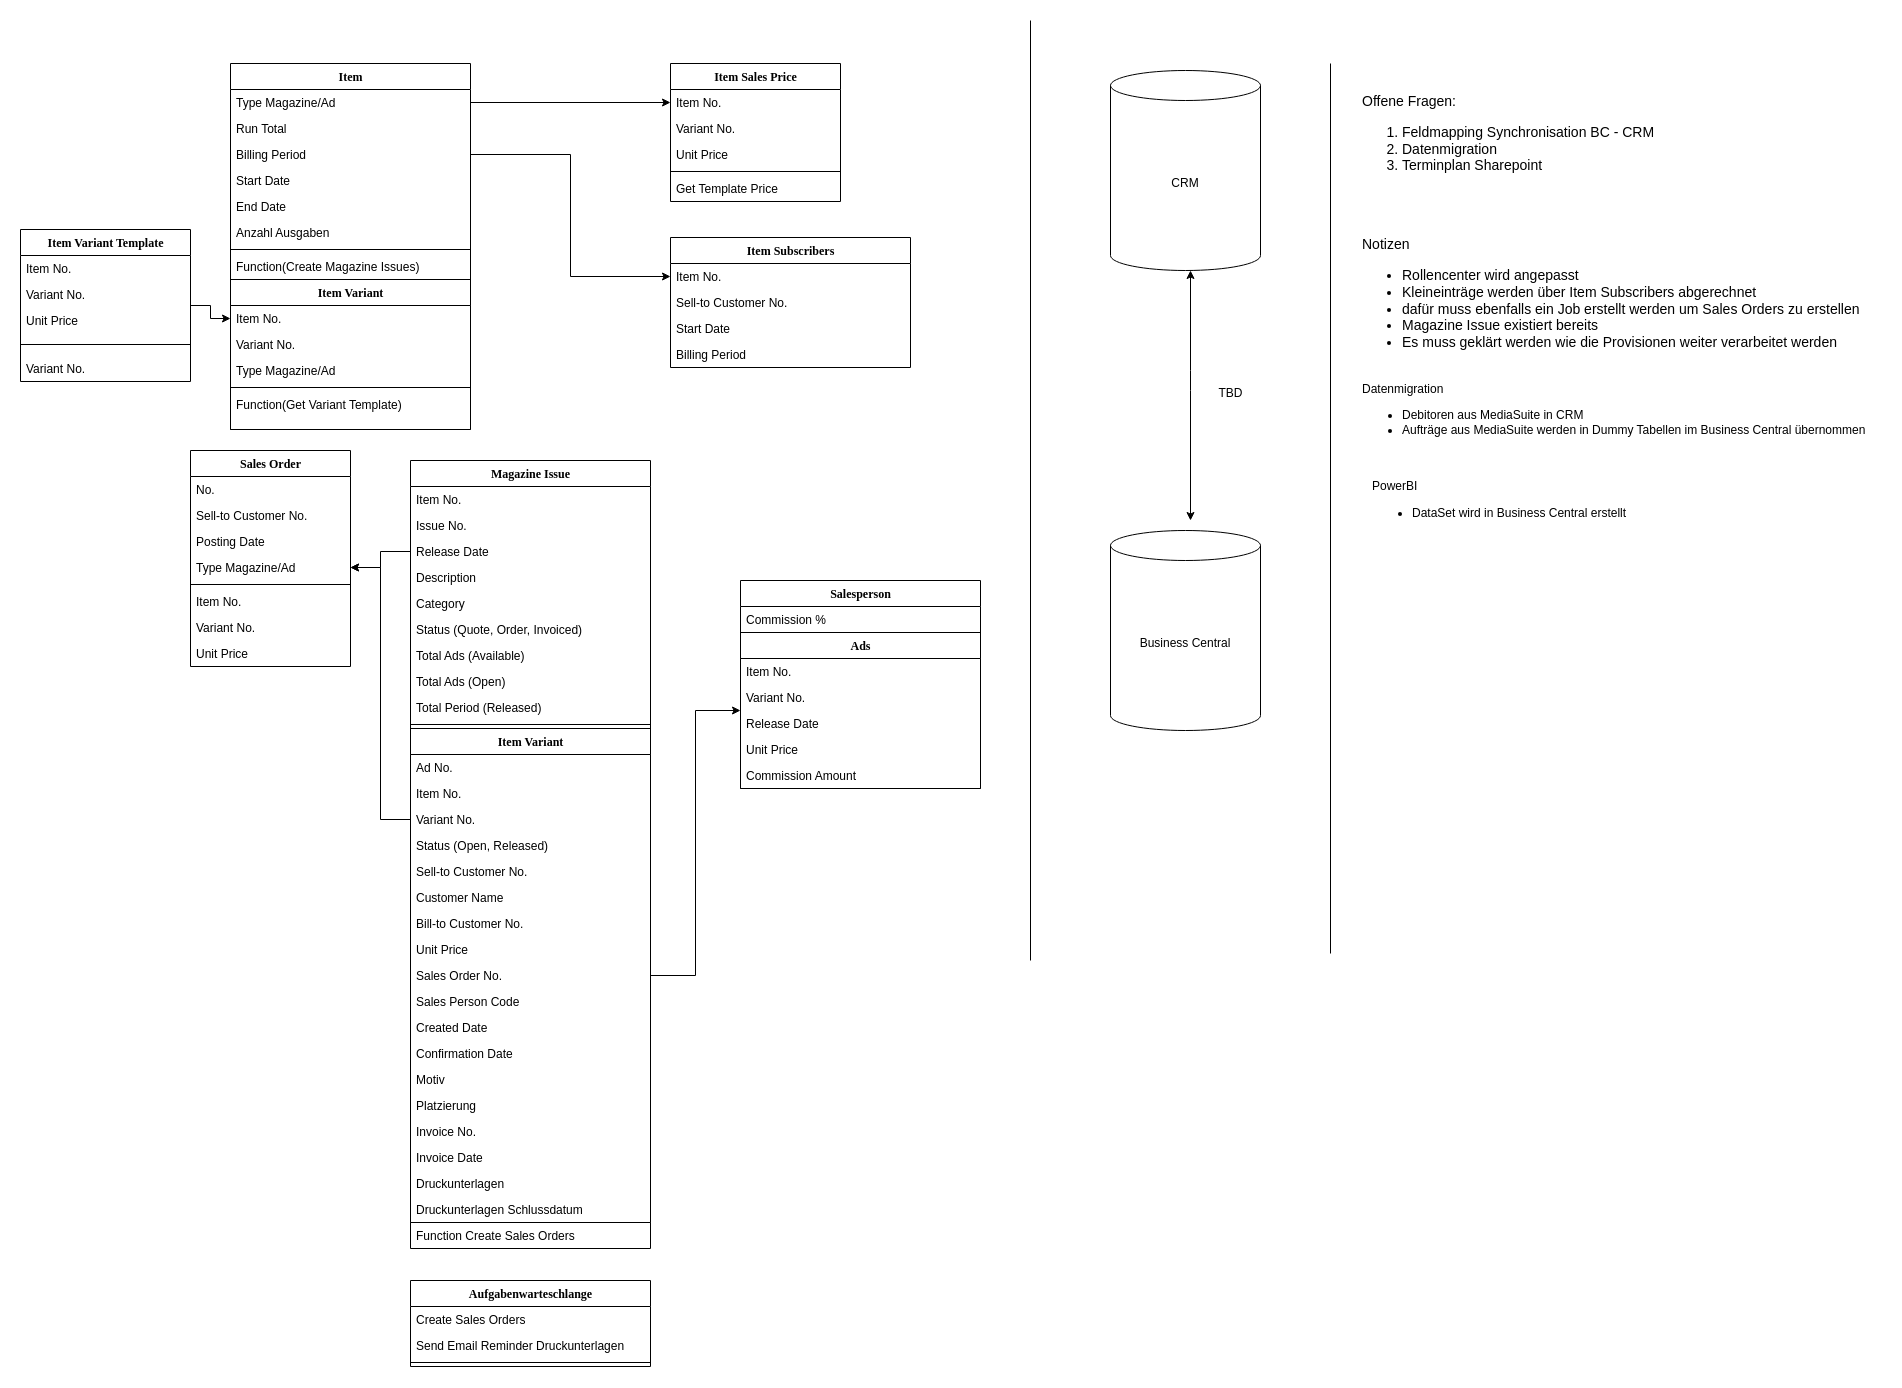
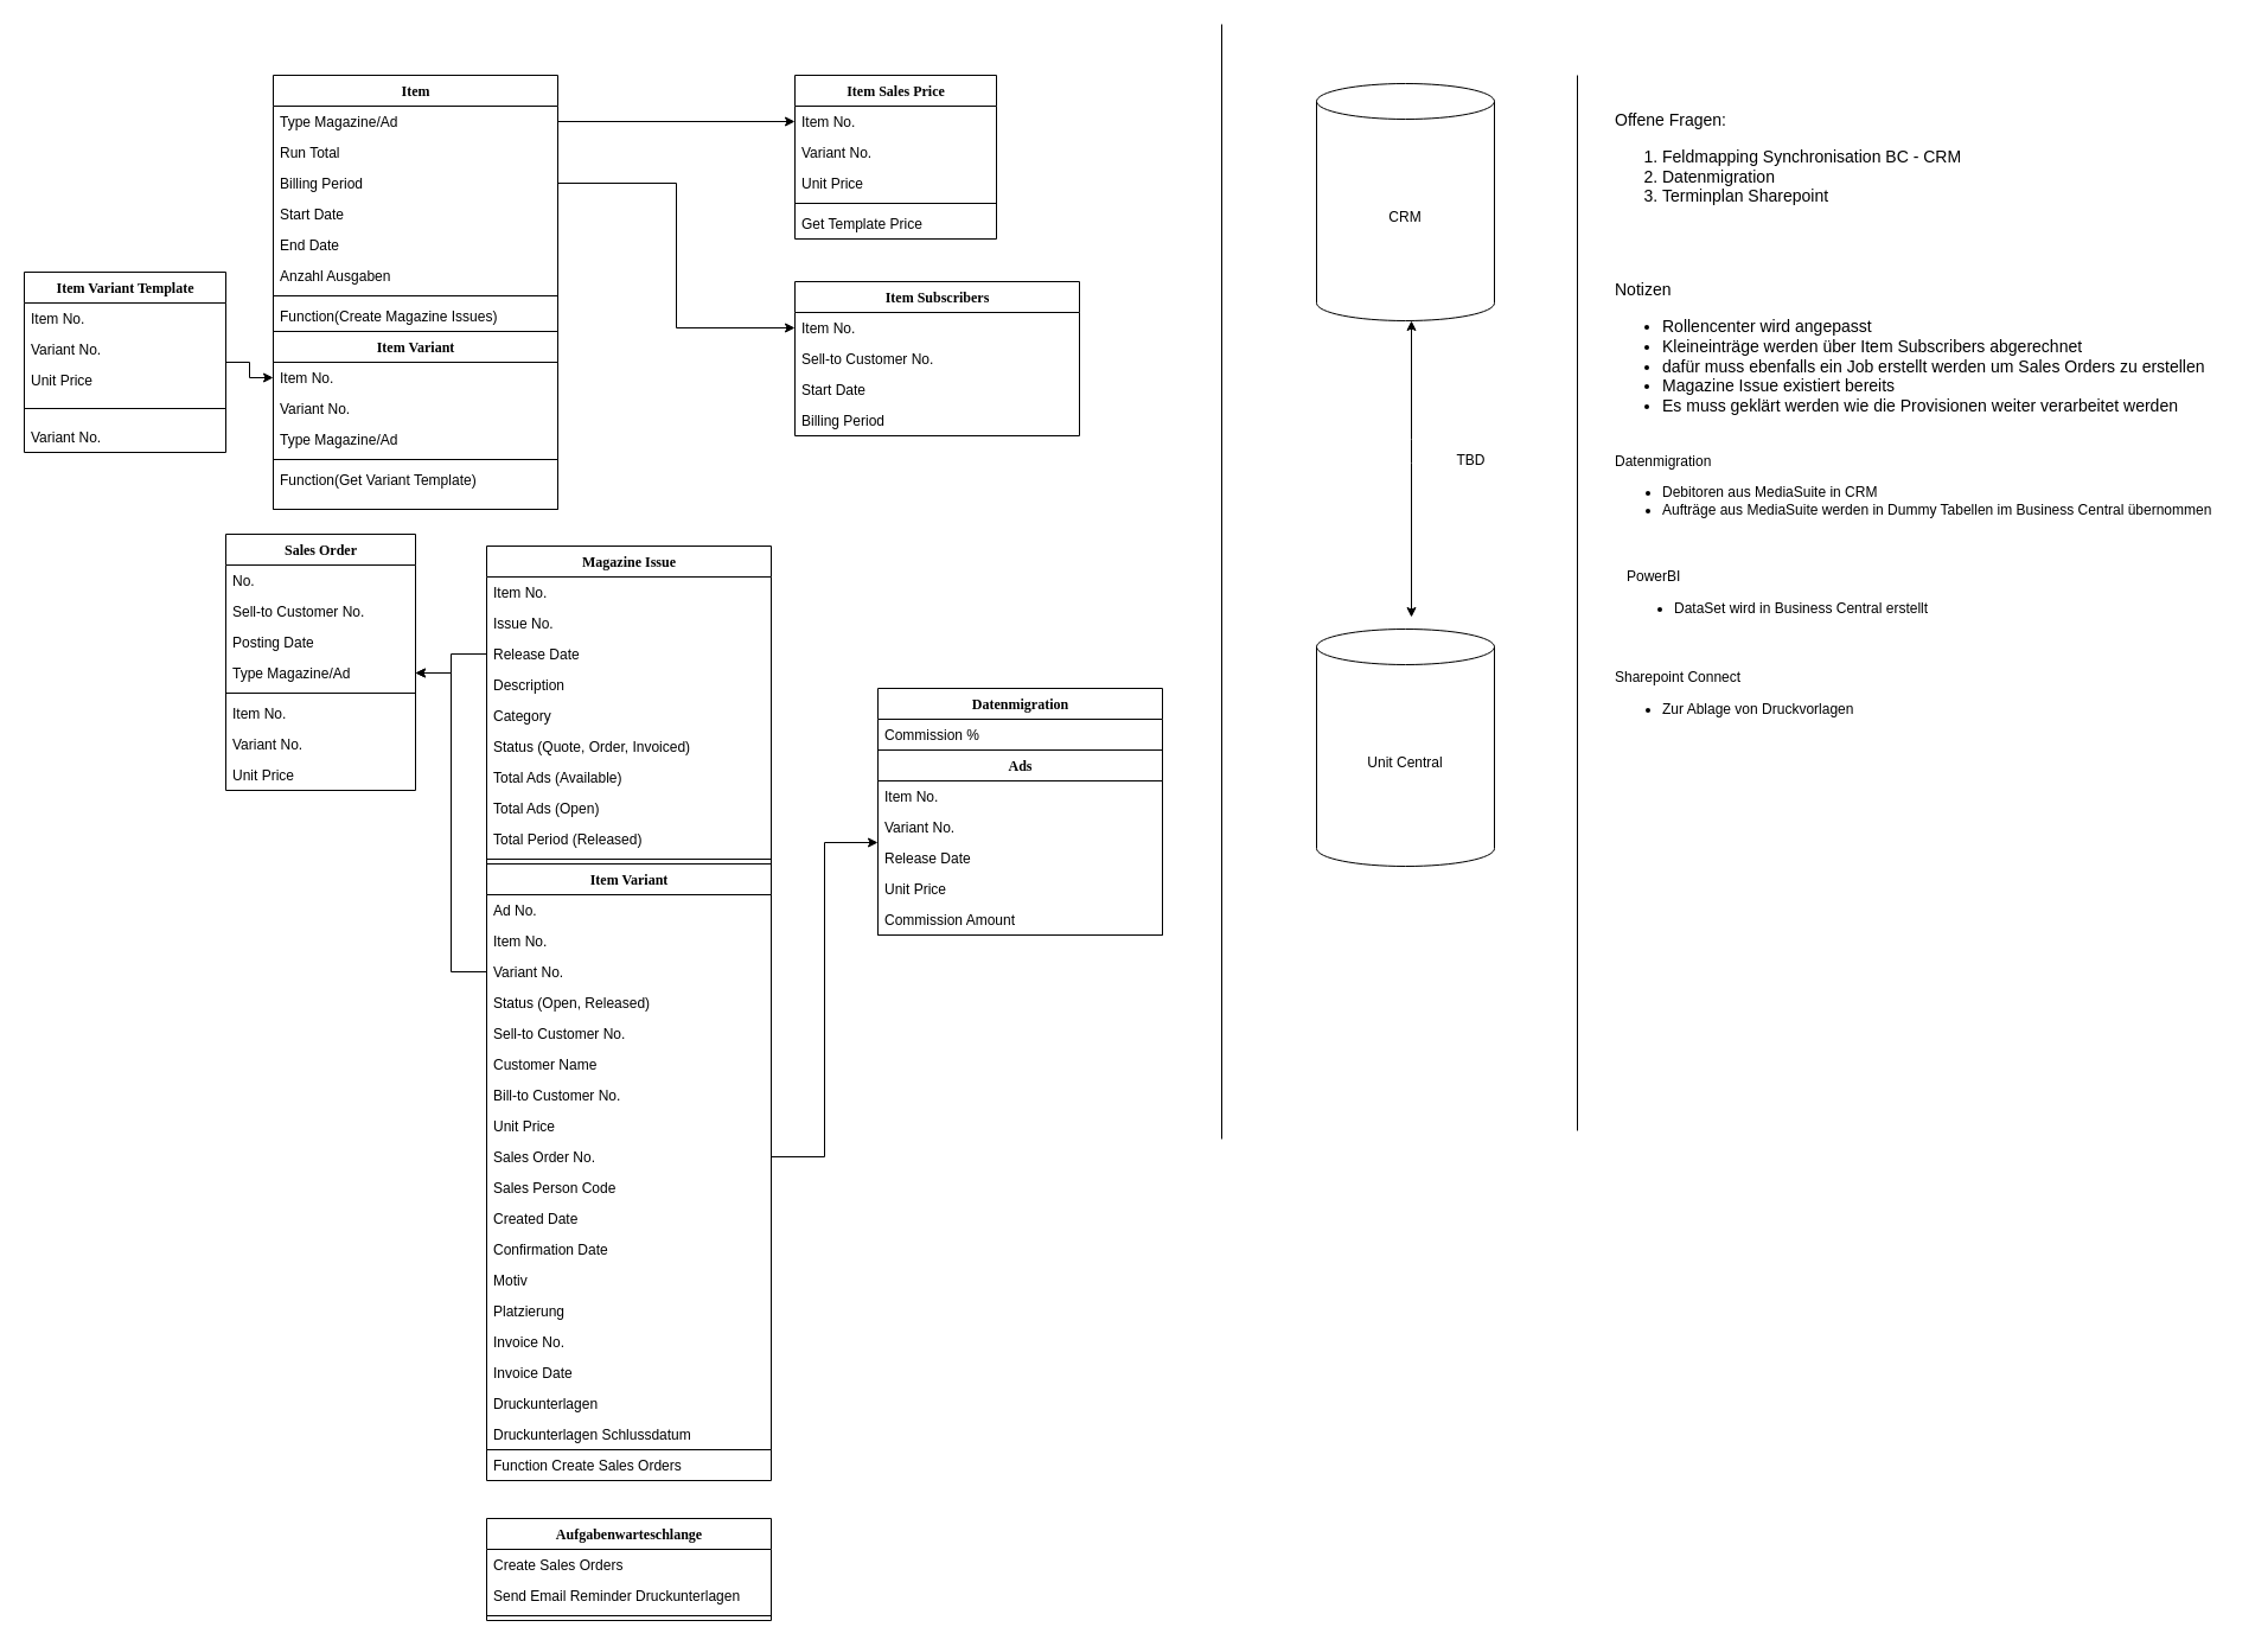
- <mxCell id="97" value="TBD" style="text;html=1;align=center;verticalAlign=middle;resizable=0;points=[];autosize=1;" vertex="1" parent="1"><mxGeometry x="1210" y="383" width="40" height="20" as="geometry" /></mxCell>
+ <mxCell id="97" value="TBD" style="text;html=1;align=center;verticalAlign=middle;resizable=0;points=[];autosize=1;" vertex="1" parent="1"><mxGeometry x="1220" y="378" width="40" height="20" as="geometry" /></mxCell>
+ <mxCell id="102" value="Sharepoint Connect&lt;br&gt;&lt;ul&gt;&lt;li&gt;Zur Ablage von Druckvorlagen&lt;/li&gt;&lt;/ul&gt;" style="text;html=1;align=left;verticalAlign=middle;resizable=0;points=[];autosize=1;" vertex="1" parent="1"><mxGeometry x="1360" y="560" width="220" height="60" as="geometry" /></mxCell>
- <mxCell id="75" value="Salesperson" style="swimlane;html=1;fontStyle=1;align=center;verticalAlign=top;childLayout=stackLayout;horizontal=1;startSize=26;horizontalStack=0;resizeParent=1;resizeLast=0;collapsible=1;marginBottom=0;swimlaneFillColor=#ffffff;rounded=0;shadow=0;comic=0;labelBackgroundColor=none;strokeWidth=1;fillColor=none;fontFamily=Verdana;fontSize=12" parent="1" vertex="1"><mxGeometry x="740" y="580" width="240" height="208" as="geometry" /></mxCell>
+ <mxCell id="75" value="Datenmigration" style="swimlane;html=1;fontStyle=1;align=center;verticalAlign=top;childLayout=stackLayout;horizontal=1;startSize=26;horizontalStack=0;resizeParent=1;resizeLast=0;collapsible=1;marginBottom=0;swimlaneFillColor=#ffffff;rounded=0;shadow=0;comic=0;labelBackgroundColor=none;strokeWidth=1;fillColor=none;fontFamily=Verdana;fontSize=12" parent="1" vertex="1"><mxGeometry x="740" y="580" width="240" height="208" as="geometry" /></mxCell>
- <mxCell id="87" value="Business Central" style="shape=cylinder3;whiteSpace=wrap;html=1;boundedLbl=1;backgroundOutline=1;size=15;" vertex="1" parent="1"><mxGeometry x="1110" y="530" width="150" height="200" as="geometry" /></mxCell>
+ <mxCell id="87" value="Unit Central" style="shape=cylinder3;whiteSpace=wrap;html=1;boundedLbl=1;backgroundOutline=1;size=15;" vertex="1" parent="1"><mxGeometry x="1110" y="530" width="150" height="200" as="geometry" /></mxCell>
